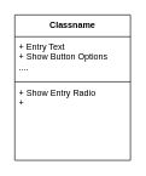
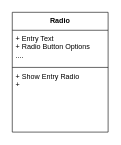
- <mxCell id="2" value="Classname" style="swimlane;fontStyle=1;align=center;verticalAlign=top;childLayout=stackLayout;horizontal=1;startSize=30;horizontalStack=0;resizeParent=1;resizeParentMax=0;resizeLast=0;collapsible=1;marginBottom=0;" vertex="1" parent="1"><mxGeometry x="20" y="20" width="160" height="200" as="geometry" /></mxCell>
+ <mxCell id="2" value="Radio" style="swimlane;fontStyle=1;align=center;verticalAlign=top;childLayout=stackLayout;horizontal=1;startSize=30;horizontalStack=0;resizeParent=1;resizeParentMax=0;resizeLast=0;collapsible=1;marginBottom=0;" vertex="1" parent="1"><mxGeometry x="20" y="20" width="160" height="200" as="geometry" /></mxCell>
- <mxCell id="3" value="+ Entry Text&#10;+ Show Button Options&#10;...." style="text;strokeColor=none;fillColor=none;align=left;verticalAlign=top;spacingLeft=4;spacingRight=4;overflow=hidden;rotatable=0;points=[[0,0.5],[1,0.5]];portConstraint=eastwest;" vertex="1" parent="2"><mxGeometry y="30" width="160" height="60" as="geometry" /></mxCell>
+ <mxCell id="3" value="+ Entry Text&#10;+ Radio Button Options&#10;...." style="text;strokeColor=none;fillColor=none;align=left;verticalAlign=top;spacingLeft=4;spacingRight=4;overflow=hidden;rotatable=0;points=[[0,0.5],[1,0.5]];portConstraint=eastwest;" vertex="1" parent="2"><mxGeometry y="30" width="160" height="60" as="geometry" /></mxCell>
